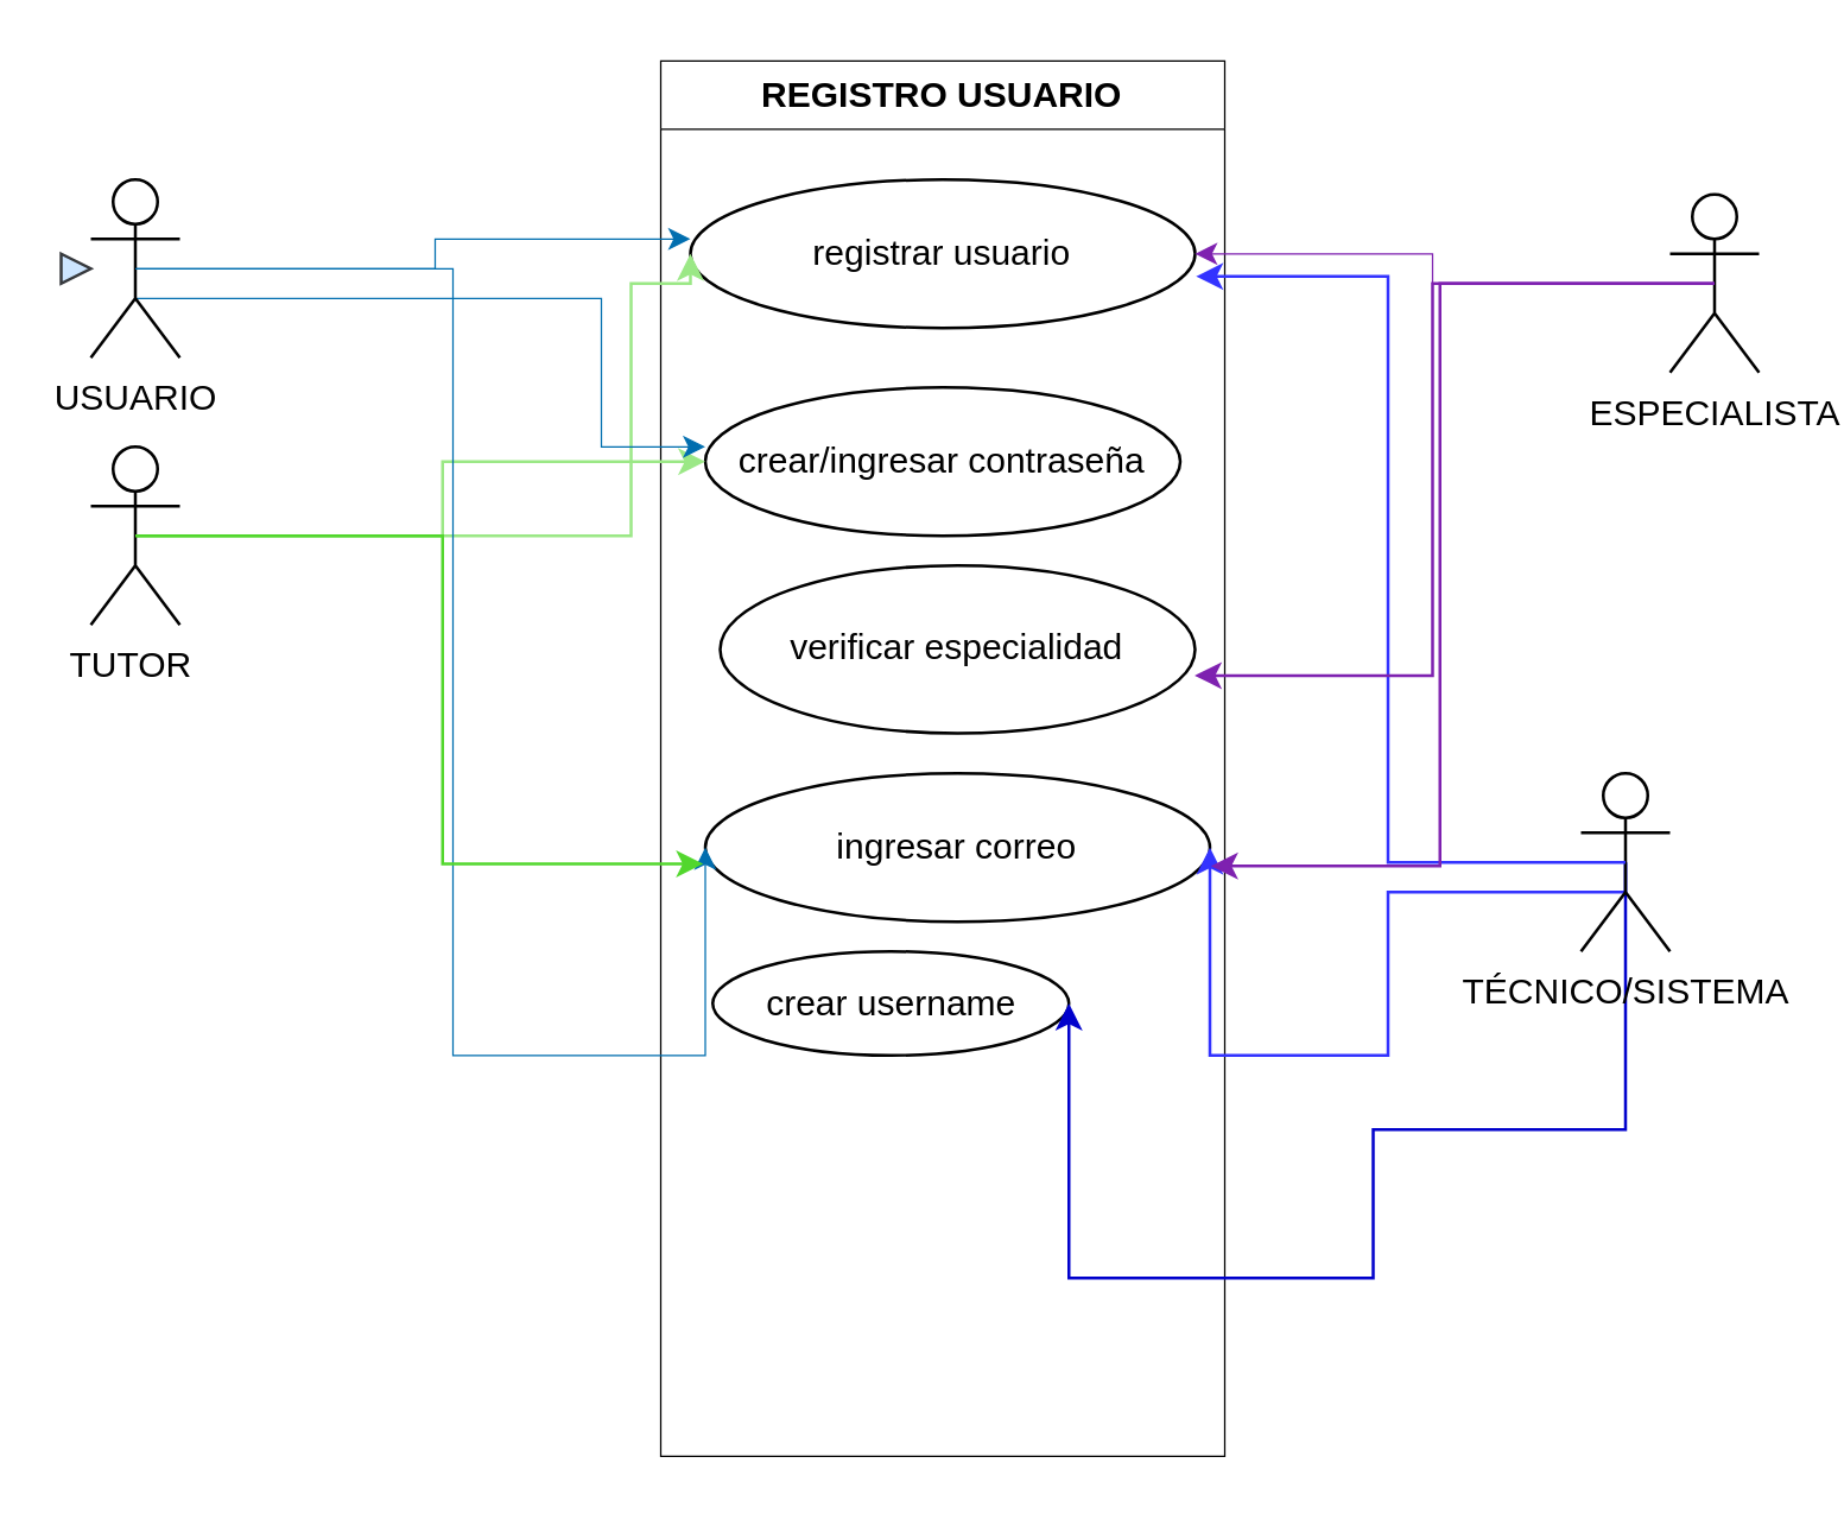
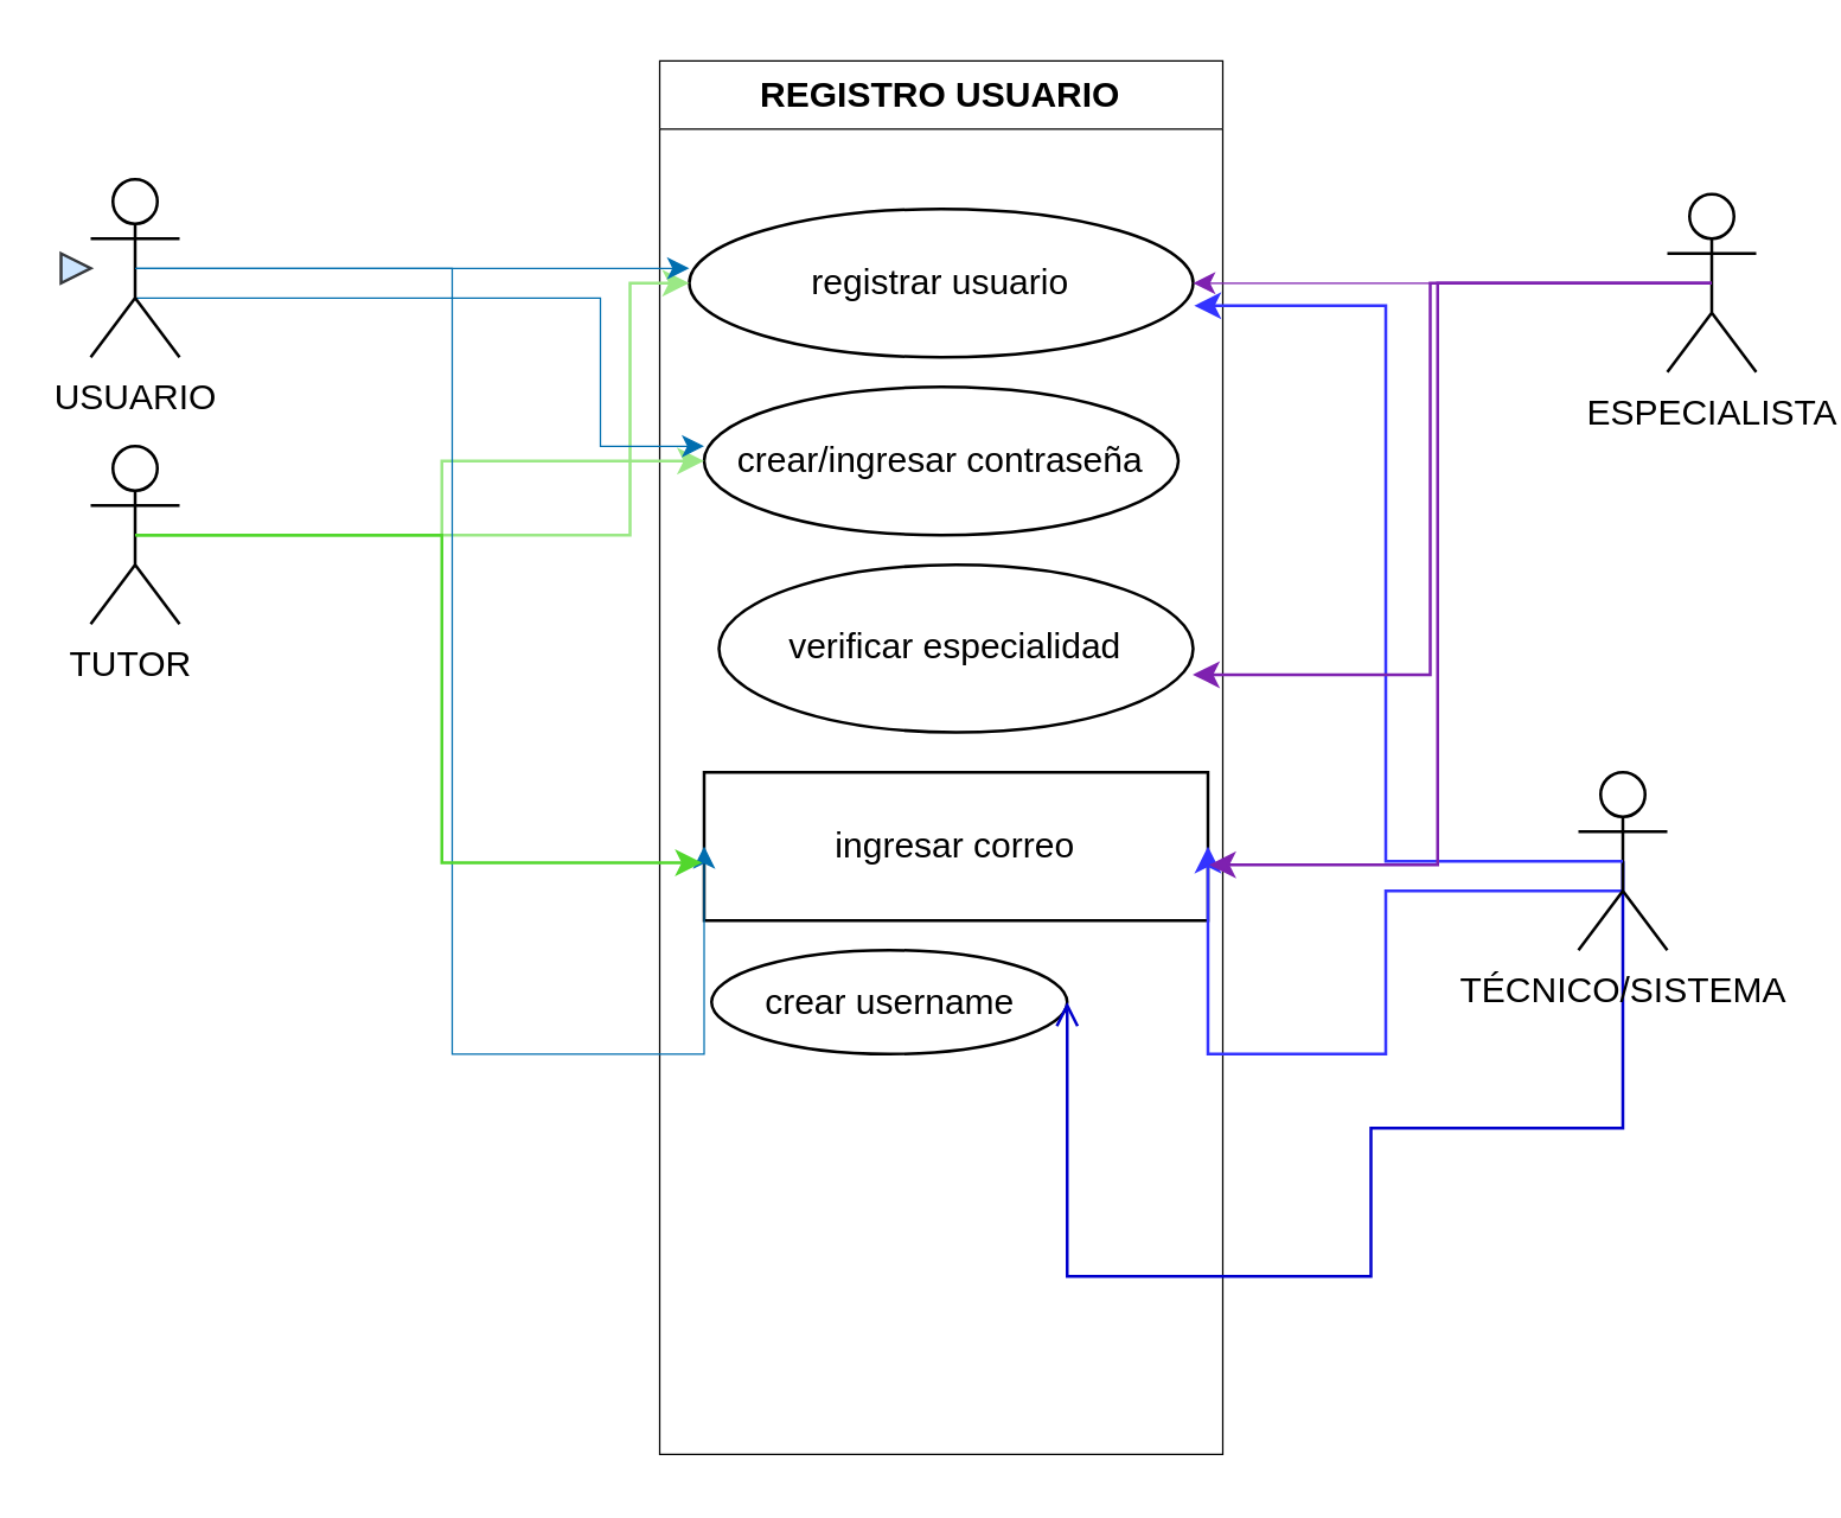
- <mxCell id="3" value="registrar usuario" style="ellipse;whiteSpace=wrap;html=1;" vertex="1" parent="2"><mxGeometry x="10" y="40" width="170" height="50" as="geometry" /></mxCell>
+ <mxCell id="3" value="registrar usuario" style="ellipse;whiteSpace=wrap;html=1;" vertex="1" parent="2"><mxGeometry x="10" y="50" width="170" height="50" as="geometry" /></mxCell>
- <mxCell id="6" value="ingresar correo" style="ellipse;whiteSpace=wrap;html=1;" vertex="1" parent="2"><mxGeometry x="15" y="240" width="170" height="50" as="geometry" /></mxCell>
+ <mxCell id="6" value="ingresar correo" style="whiteSpace=wrap;html=1;rounded=0;" vertex="1" parent="2"><mxGeometry x="15" y="240" width="170" height="50" as="geometry" /></mxCell>
- <mxCell id="9" style="edgeStyle=orthogonalEdgeStyle;rounded=0;orthogonalLoop=1;jettySize=auto;html=1;exitX=0.5;exitY=0.5;exitDx=0;exitDy=0;exitPerimeter=0;entryX=1;entryY=0.5;entryDx=0;entryDy=0;fillColor=#dae8fc;strokeColor=#0000CC;" edge="1" parent="1" source="10" target="7"><mxGeometry relative="1" as="geometry"><Array as="points"><mxPoint x="547" y="380" /><mxPoint x="462" y="380" /><mxPoint x="462" y="430" /></Array></mxGeometry></mxCell>
+ <mxCell id="9" style="edgeStyle=orthogonalEdgeStyle;rounded=0;orthogonalLoop=1;jettySize=auto;html=1;exitX=0.5;exitY=0.5;exitDx=0;exitDy=0;exitPerimeter=0;entryX=1;entryY=0.5;entryDx=0;entryDy=0;fillColor=#dae8fc;strokeColor=#0000CC;endArrow=open;" edge="1" parent="1" source="10" target="7"><mxGeometry relative="1" as="geometry"><Array as="points"><mxPoint x="547" y="380" /><mxPoint x="462" y="380" /><mxPoint x="462" y="430" /></Array></mxGeometry></mxCell>
